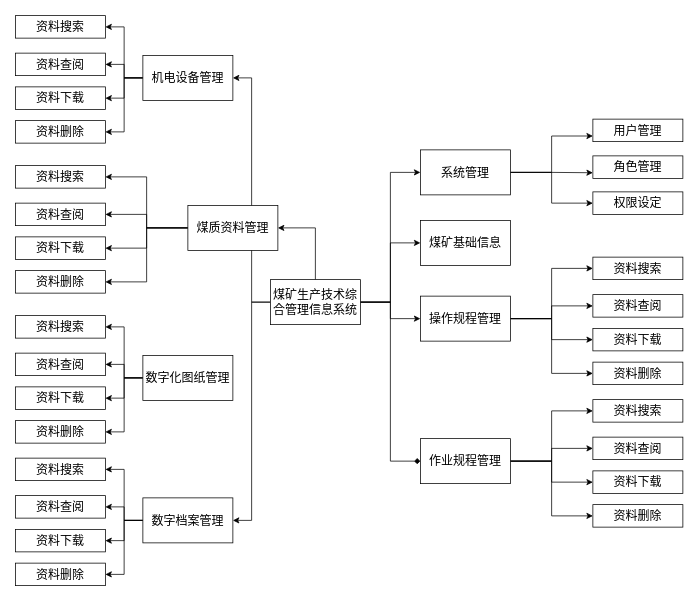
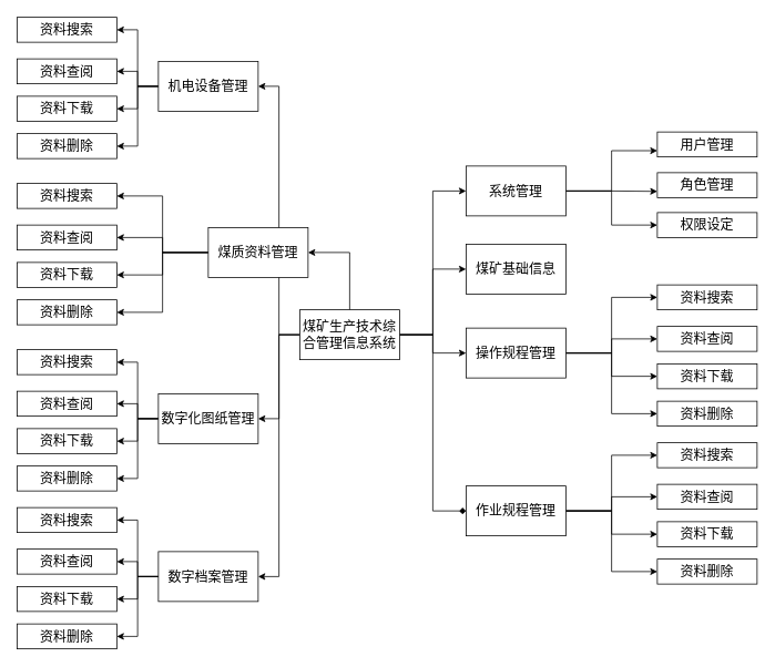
+ <mxCell id="8" style="edgeStyle=orthogonalEdgeStyle;rounded=0;orthogonalLoop=1;jettySize=auto;html=1;entryX=1;entryY=0.5;entryDx=0;entryDy=0;" edge="1" parent="1" source="10" target="59"><mxGeometry relative="1" as="geometry" /></mxCell>
